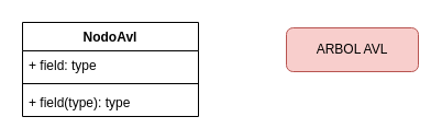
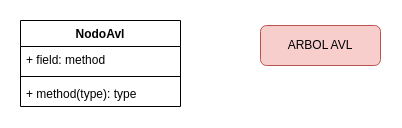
- <mxCell id="4" value="+ field: type" style="text;strokeColor=none;fillColor=none;align=left;verticalAlign=top;spacingLeft=4;spacingRight=4;overflow=hidden;rotatable=0;points=[[0,0.5],[1,0.5]];portConstraint=eastwest;" parent="3" vertex="1"><mxGeometry y="26" width="160" height="26" as="geometry" /></mxCell>
+ <mxCell id="4" value="+ field: method" style="text;strokeColor=none;fillColor=none;align=left;verticalAlign=top;spacingLeft=4;spacingRight=4;overflow=hidden;rotatable=0;points=[[0,0.5],[1,0.5]];portConstraint=eastwest;" parent="3" vertex="1"><mxGeometry y="26" width="160" height="26" as="geometry" /></mxCell>
- <mxCell id="6" value="+ field(type): type" style="text;strokeColor=none;fillColor=none;align=left;verticalAlign=top;spacingLeft=4;spacingRight=4;overflow=hidden;rotatable=0;points=[[0,0.5],[1,0.5]];portConstraint=eastwest;" parent="3" vertex="1"><mxGeometry y="60" width="160" height="26" as="geometry" /></mxCell>
+ <mxCell id="6" value="+ method(type): type" style="text;strokeColor=none;fillColor=none;align=left;verticalAlign=top;spacingLeft=4;spacingRight=4;overflow=hidden;rotatable=0;points=[[0,0.5],[1,0.5]];portConstraint=eastwest;" parent="3" vertex="1"><mxGeometry y="60" width="160" height="26" as="geometry" /></mxCell>
